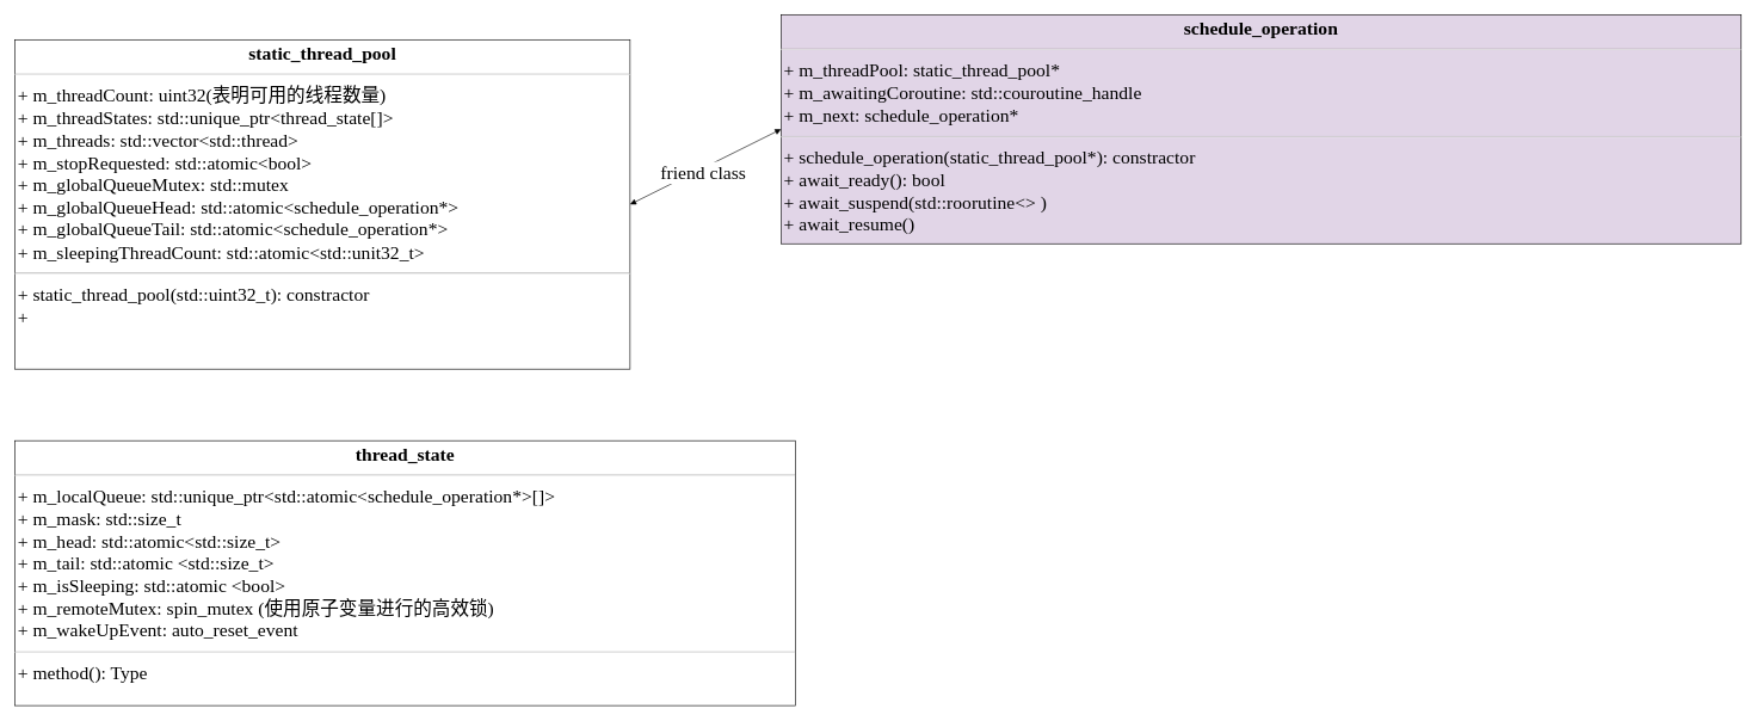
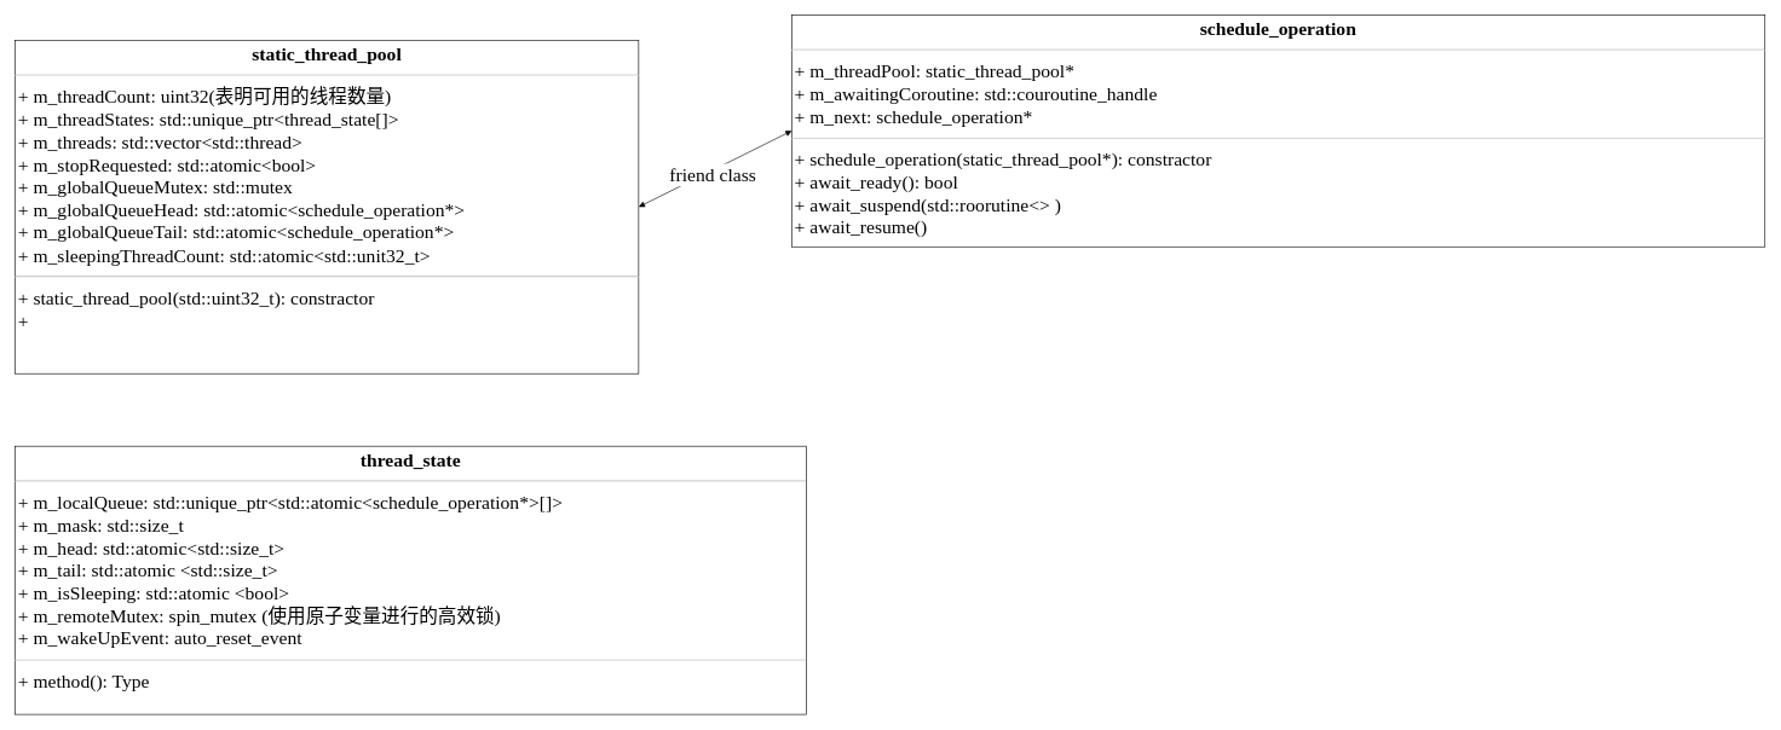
- <mxCell id="4" value="&lt;p style=&quot;margin: 4px 0px 0px; text-align: center; font-size: 26px;&quot;&gt;&lt;b&gt;schedule_operation&lt;/b&gt;&lt;/p&gt;&lt;hr style=&quot;font-size: 26px;&quot;&gt;&lt;p style=&quot;margin: 0px 0px 0px 4px; font-size: 26px;&quot;&gt;+ m_threadPool: static_thread_pool*&amp;nbsp;&lt;/p&gt;&lt;p style=&quot;margin: 0px 0px 0px 4px; font-size: 26px;&quot;&gt;+ m_awaitingCoroutine: std::couroutine_handle&lt;/p&gt;&lt;p style=&quot;margin: 0px 0px 0px 4px; font-size: 26px;&quot;&gt;+ m_next: schedu&lt;span style=&quot;background-color: initial;&quot;&gt;le_operation*&lt;/span&gt;&lt;/p&gt;&lt;hr&gt;&lt;p style=&quot;margin: 0px 0px 0px 4px; font-size: 26px;&quot;&gt;+ schedule_operation(static_thread_pool*): constractor&lt;/p&gt;&lt;p style=&quot;margin: 0px 0px 0px 4px; font-size: 26px;&quot;&gt;+ await_ready(): bool&lt;/p&gt;&lt;p style=&quot;margin: 0px 0px 0px 4px; font-size: 26px;&quot;&gt;+ await_suspend(std::roorutine&amp;lt;&amp;gt; )&lt;/p&gt;&lt;p style=&quot;margin: 0px 0px 0px 4px; font-size: 26px;&quot;&gt;+ await_resume()&lt;/p&gt;" style="verticalAlign=top;align=left;overflow=fill;fontSize=26;fontFamily=CaskaydiaConv NF;html=1;fillColor=#e1d5e7;" vertex="1" parent="1"><mxGeometry x="1090" y="20" width="1341" height="320" as="geometry" /></mxCell>
+ <mxCell id="4" value="&lt;p style=&quot;margin: 4px 0px 0px; text-align: center; font-size: 26px;&quot;&gt;&lt;b&gt;schedule_operation&lt;/b&gt;&lt;/p&gt;&lt;hr style=&quot;font-size: 26px;&quot;&gt;&lt;p style=&quot;margin: 0px 0px 0px 4px; font-size: 26px;&quot;&gt;+ m_threadPool: static_thread_pool*&amp;nbsp;&lt;/p&gt;&lt;p style=&quot;margin: 0px 0px 0px 4px; font-size: 26px;&quot;&gt;+ m_awaitingCoroutine: std::couroutine_handle&lt;/p&gt;&lt;p style=&quot;margin: 0px 0px 0px 4px; font-size: 26px;&quot;&gt;+ m_next: schedu&lt;span style=&quot;background-color: initial;&quot;&gt;le_operation*&lt;/span&gt;&lt;/p&gt;&lt;hr&gt;&lt;p style=&quot;margin: 0px 0px 0px 4px; font-size: 26px;&quot;&gt;+ schedule_operation(static_thread_pool*): constractor&lt;/p&gt;&lt;p style=&quot;margin: 0px 0px 0px 4px; font-size: 26px;&quot;&gt;+ await_ready(): bool&lt;/p&gt;&lt;p style=&quot;margin: 0px 0px 0px 4px; font-size: 26px;&quot;&gt;+ await_suspend(std::roorutine&amp;lt;&amp;gt; )&lt;/p&gt;&lt;p style=&quot;margin: 0px 0px 0px 4px; font-size: 26px;&quot;&gt;+ await_resume()&lt;/p&gt;" style="verticalAlign=top;align=left;overflow=fill;fontSize=26;fontFamily=CaskaydiaConv NF;html=1;" vertex="1" parent="1"><mxGeometry x="1090" y="20" width="1341" height="320" as="geometry" /></mxCell>
